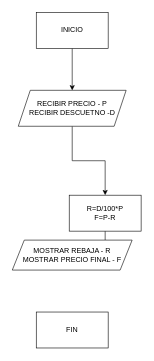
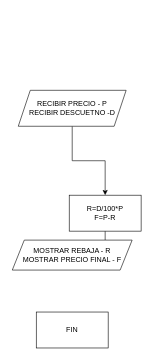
- <mxCell id="3" value="INICIO" style="rounded=0;whiteSpace=wrap;html=1;" vertex="1" parent="1"><mxGeometry x="60" y="20" width="120" height="60" as="geometry" /></mxCell>
- <mxCell id="2" style="edgeStyle=orthogonalEdgeStyle;rounded=0;orthogonalLoop=1;jettySize=auto;html=1;exitX=0.5;exitY=1;exitDx=0;exitDy=0;entryX=0.5;entryY=0;entryDx=0;entryDy=0;" edge="1" parent="1" source="3" target="5"><mxGeometry relative="1" as="geometry" /></mxCell>
